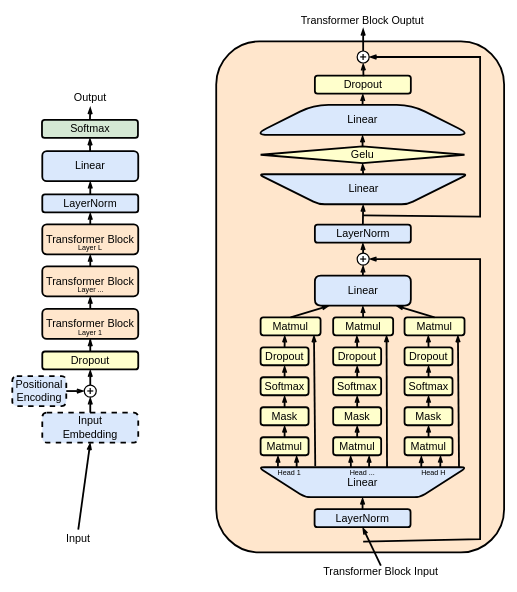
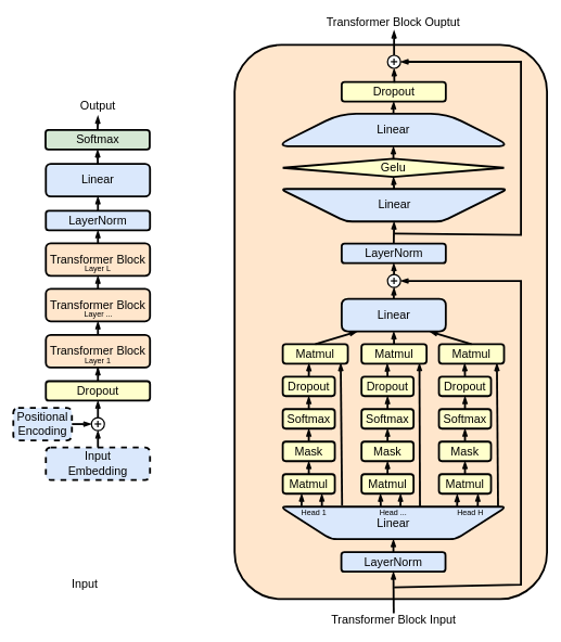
- <mxCell id="5" value="" style="endArrow=openThin;html=1;entryX=0.5;entryY=1;entryDx=0;entryDy=0;exitX=0.5;exitY=0;exitDx=0;exitDy=0;strokeWidth=3;rounded=0;endFill=0;" parent="1" source="4" target="3" edge="1"><mxGeometry width="50" height="50" relative="1" as="geometry"><mxPoint x="279.76" y="497" as="sourcePoint" /><mxPoint x="279.76" y="457" as="targetPoint" /></mxGeometry></mxCell>
- <mxCell id="29" value="&lt;font style=&quot;font-size: 18px;&quot;&gt;Transformer Block Input&lt;br&gt;&lt;/font&gt;" style="rounded=1;whiteSpace=wrap;html=1;shadow=0;sketch=0;labelBackgroundColor=none;strokeWidth=3;strokeColor=none;fillColor=none;" parent="1" vertex="1"><mxGeometry x="464" y="942" width="341" height="22" as="geometry" /></mxCell>
+ <mxCell id="29" value="&lt;font style=&quot;font-size: 18px;&quot;&gt;Transformer Block Input&lt;br&gt;&lt;/font&gt;" style="rounded=1;whiteSpace=wrap;html=1;shadow=0;sketch=0;labelBackgroundColor=none;strokeWidth=3;strokeColor=none;fillColor=none;" parent="1" vertex="1"><mxGeometry x="434" y="942" width="341" height="22" as="geometry" /></mxCell>
